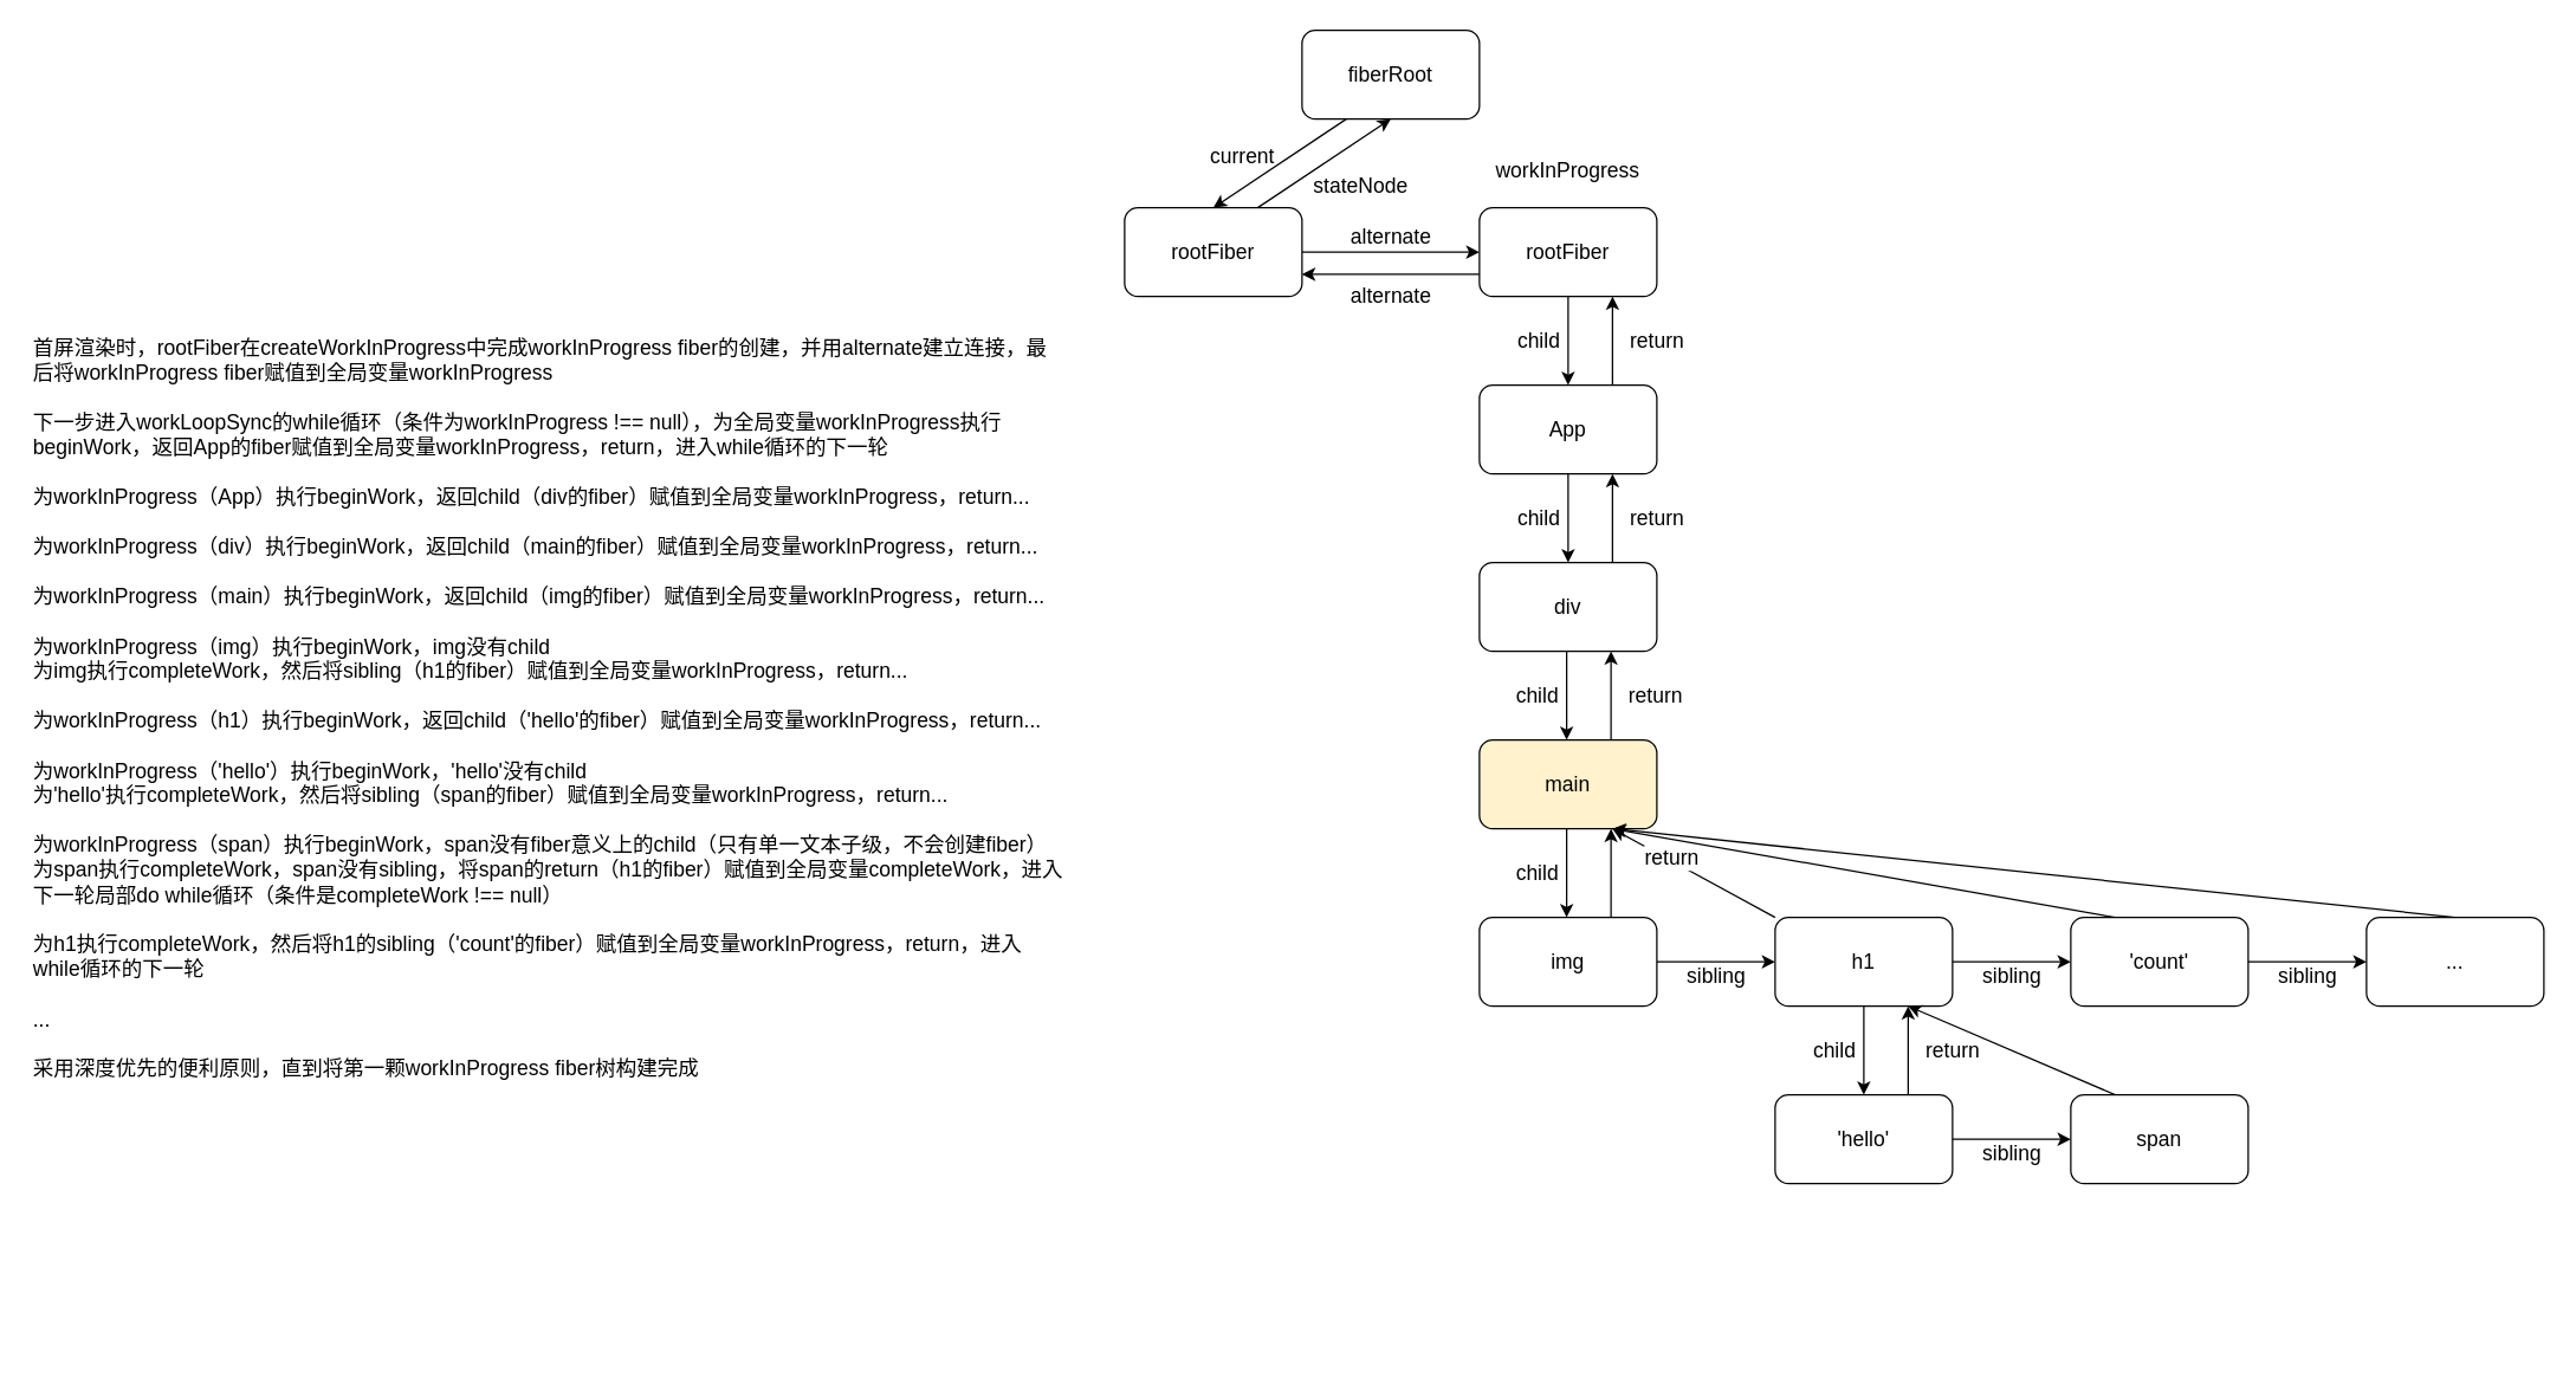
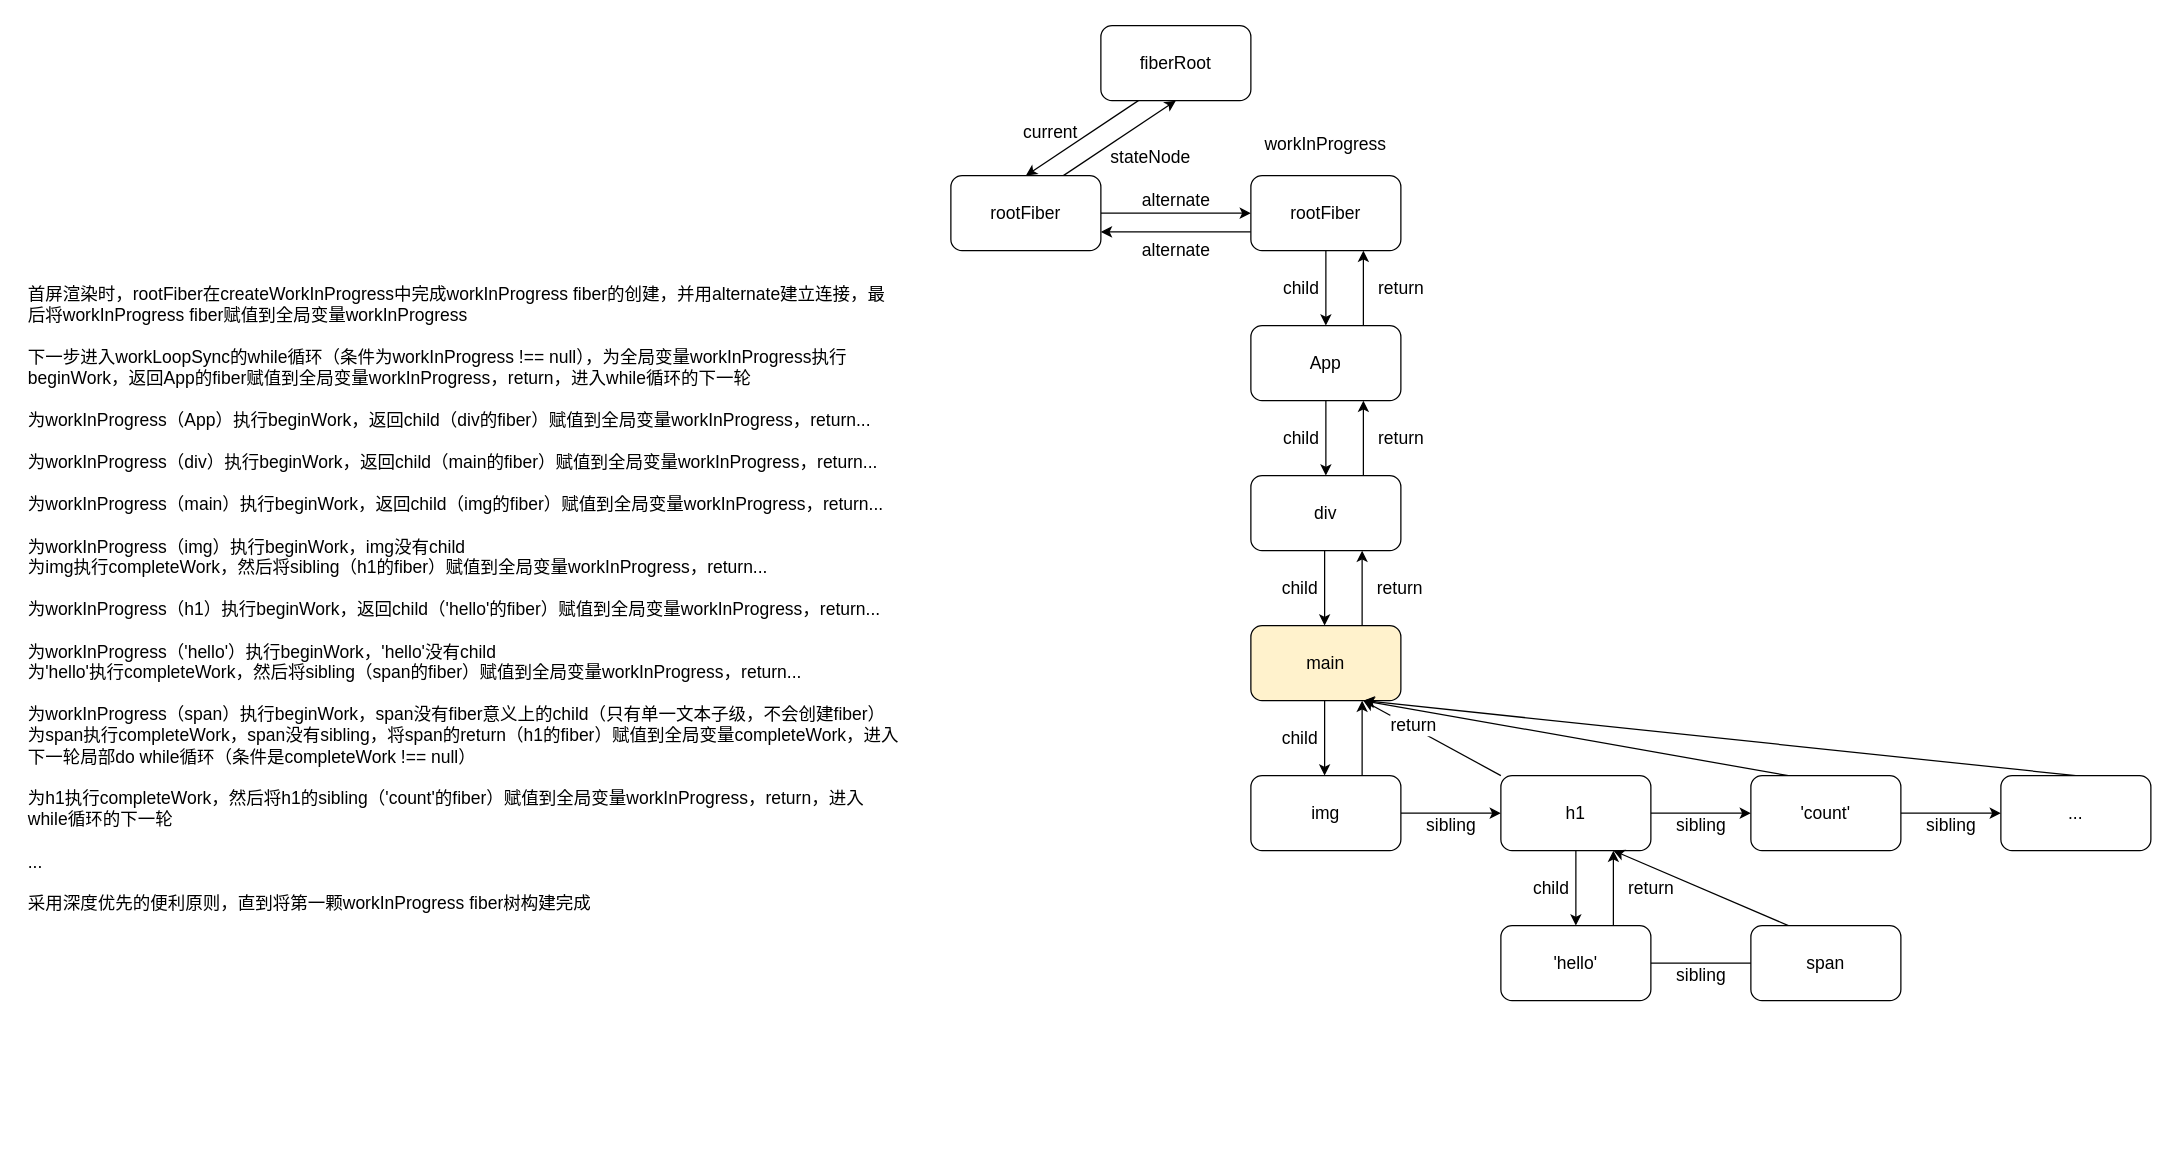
- <mxCell id="36" value="sibling" style="edgeStyle=none;html=1;exitX=1;exitY=0.5;exitDx=0;exitDy=0;entryX=0;entryY=0.5;entryDx=0;entryDy=0;fontSize=14;" edge="1" parent="1" source="25" target="27"><mxGeometry y="-10" relative="1" as="geometry"><mxPoint x="1340" y="670" as="sourcePoint" /><mxPoint x="1420" y="670" as="targetPoint" /><Array as="points" /><mxPoint as="offset" /></mxGeometry></mxCell>
+ <mxCell id="36" value="sibling" style="edgeStyle=none;html=1;exitX=1;exitY=0.5;exitDx=0;exitDy=0;entryX=0;entryY=0.5;entryDx=0;entryDy=0;fontSize=14;endArrow=none;" edge="1" parent="1" source="25" target="27"><mxGeometry y="-10" relative="1" as="geometry"><mxPoint x="1340" y="670" as="sourcePoint" /><mxPoint x="1420" y="670" as="targetPoint" /><Array as="points" /><mxPoint as="offset" /></mxGeometry></mxCell>
